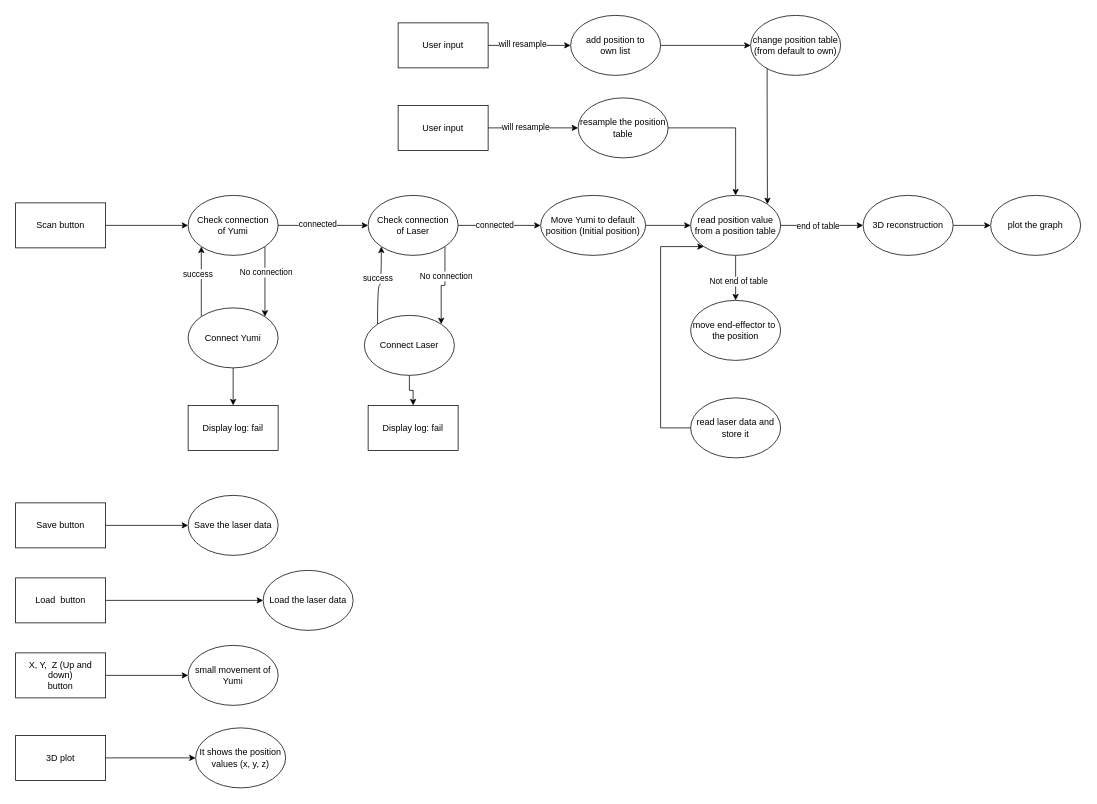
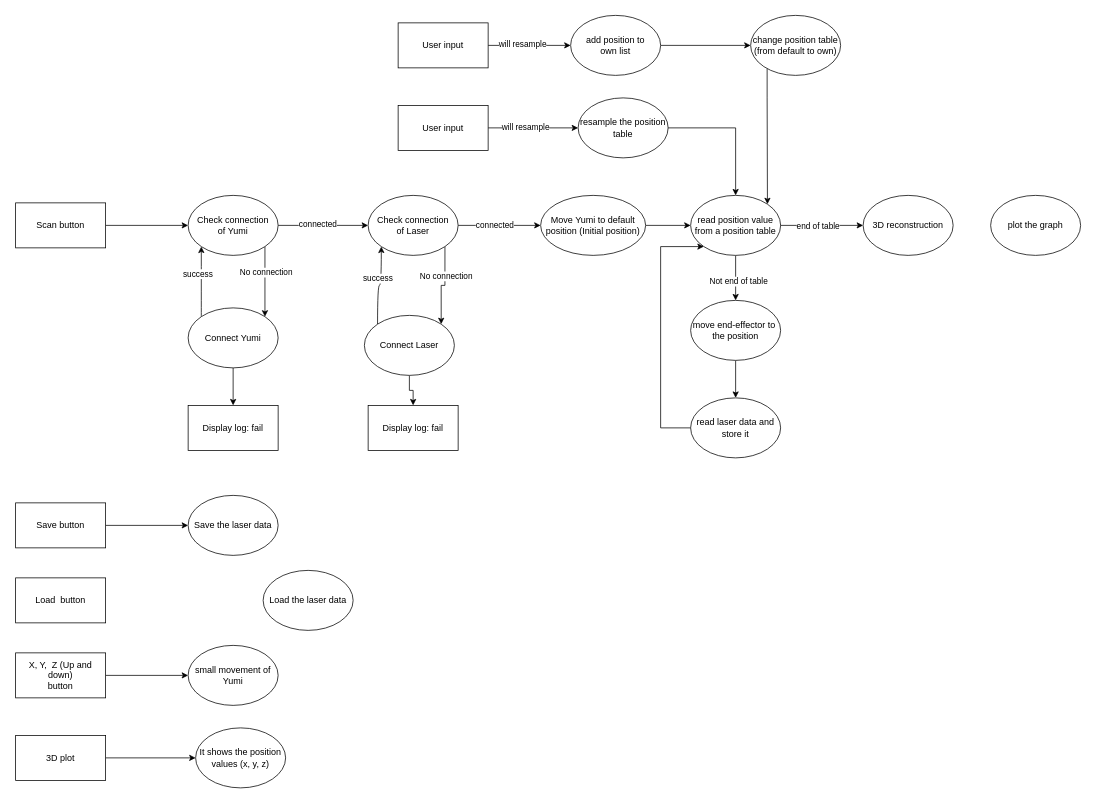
- <mxCell id="33" style="edgeStyle=orthogonalEdgeStyle;rounded=0;orthogonalLoop=1;jettySize=auto;html=1;" edge="1" parent="1" source="34" target="49"><mxGeometry relative="1" as="geometry" /></mxCell>
+ <mxCell id="31" style="edgeStyle=orthogonalEdgeStyle;rounded=0;orthogonalLoop=1;jettySize=auto;html=1;entryX=0.5;entryY=0;entryDx=0;entryDy=0;" parent="1" source="32" target="36" edge="1"><mxGeometry relative="1" as="geometry" /></mxCell>
- <mxCell id="53" style="edgeStyle=orthogonalEdgeStyle;rounded=0;orthogonalLoop=1;jettySize=auto;html=1;" edge="1" source="54" target="55" parent="1"><mxGeometry relative="1" as="geometry" /></mxCell>
